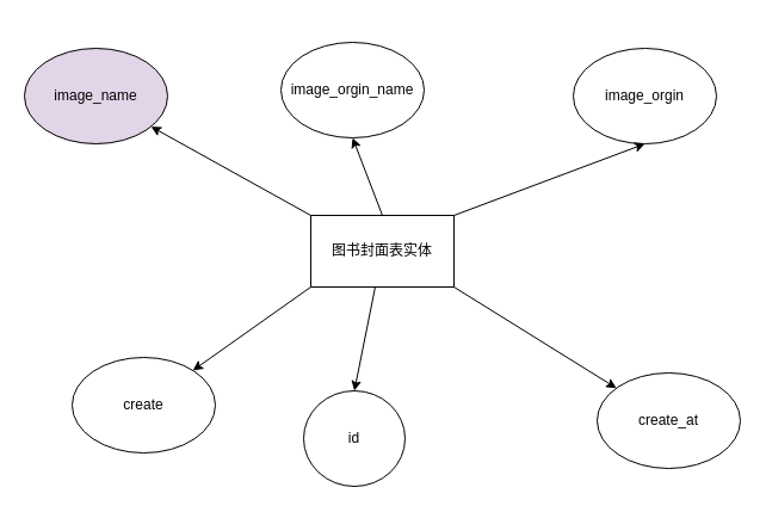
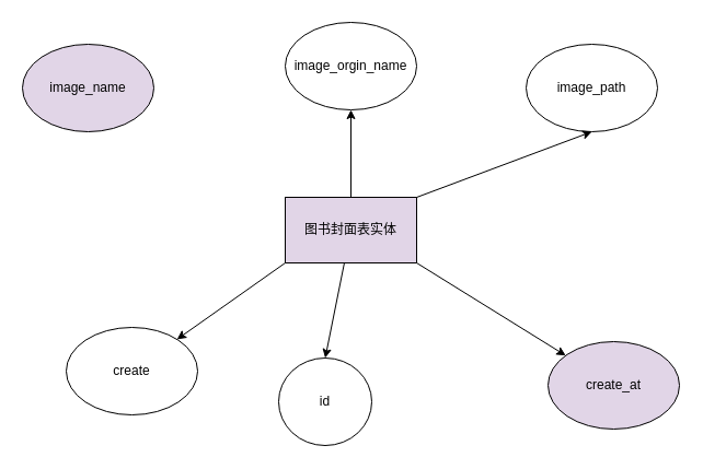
- <mxCell id="5" value="image_orgin_name" style="ellipse;whiteSpace=wrap;html=1;" parent="1" vertex="1"><mxGeometry x="235" y="35" width="120" height="80" as="geometry" /></mxCell>
+ <mxCell id="5" value="image_orgin_name" style="ellipse;whiteSpace=wrap;html=1;" parent="1" vertex="1"><mxGeometry x="260" y="20" width="120" height="80" as="geometry" /></mxCell>
- <mxCell id="6" value="image_orgin" style="ellipse;whiteSpace=wrap;html=1;" parent="1" vertex="1"><mxGeometry x="480" y="40" width="120" height="80" as="geometry" /></mxCell>
+ <mxCell id="6" value="image_path" style="ellipse;whiteSpace=wrap;html=1;" parent="1" vertex="1"><mxGeometry x="480" y="40" width="120" height="80" as="geometry" /></mxCell>
- <mxCell id="9" value="" style="endArrow=classic;html=1;exitX=0;exitY=0;exitDx=0;exitDy=0;" parent="1" source="3" target="4" edge="1"><mxGeometry width="50" height="50" relative="1" as="geometry"><mxPoint x="320" y="200" as="sourcePoint" /><mxPoint x="370" y="150" as="targetPoint" /><Array as="points" /></mxGeometry></mxCell>
- <mxCell id="3" value="图书封面表实体" style="rounded=0;whiteSpace=wrap;html=1;" parent="1" vertex="1"><mxGeometry x="260" y="180" width="120" height="60" as="geometry" /></mxCell>
+ <mxCell id="3" value="图书封面表实体" style="rounded=0;whiteSpace=wrap;html=1;fillColor=#e1d5e7;" parent="1" vertex="1"><mxGeometry x="260" y="180" width="120" height="60" as="geometry" /></mxCell>
- <mxCell id="8" value="create_at" style="ellipse;whiteSpace=wrap;html=1;" parent="1" vertex="1"><mxGeometry x="500" y="312" width="120" height="80" as="geometry" /></mxCell>
+ <mxCell id="8" value="create_at" style="ellipse;whiteSpace=wrap;html=1;fillColor=#e1d5e7;" parent="1" vertex="1"><mxGeometry x="500" y="312" width="120" height="80" as="geometry" /></mxCell>
